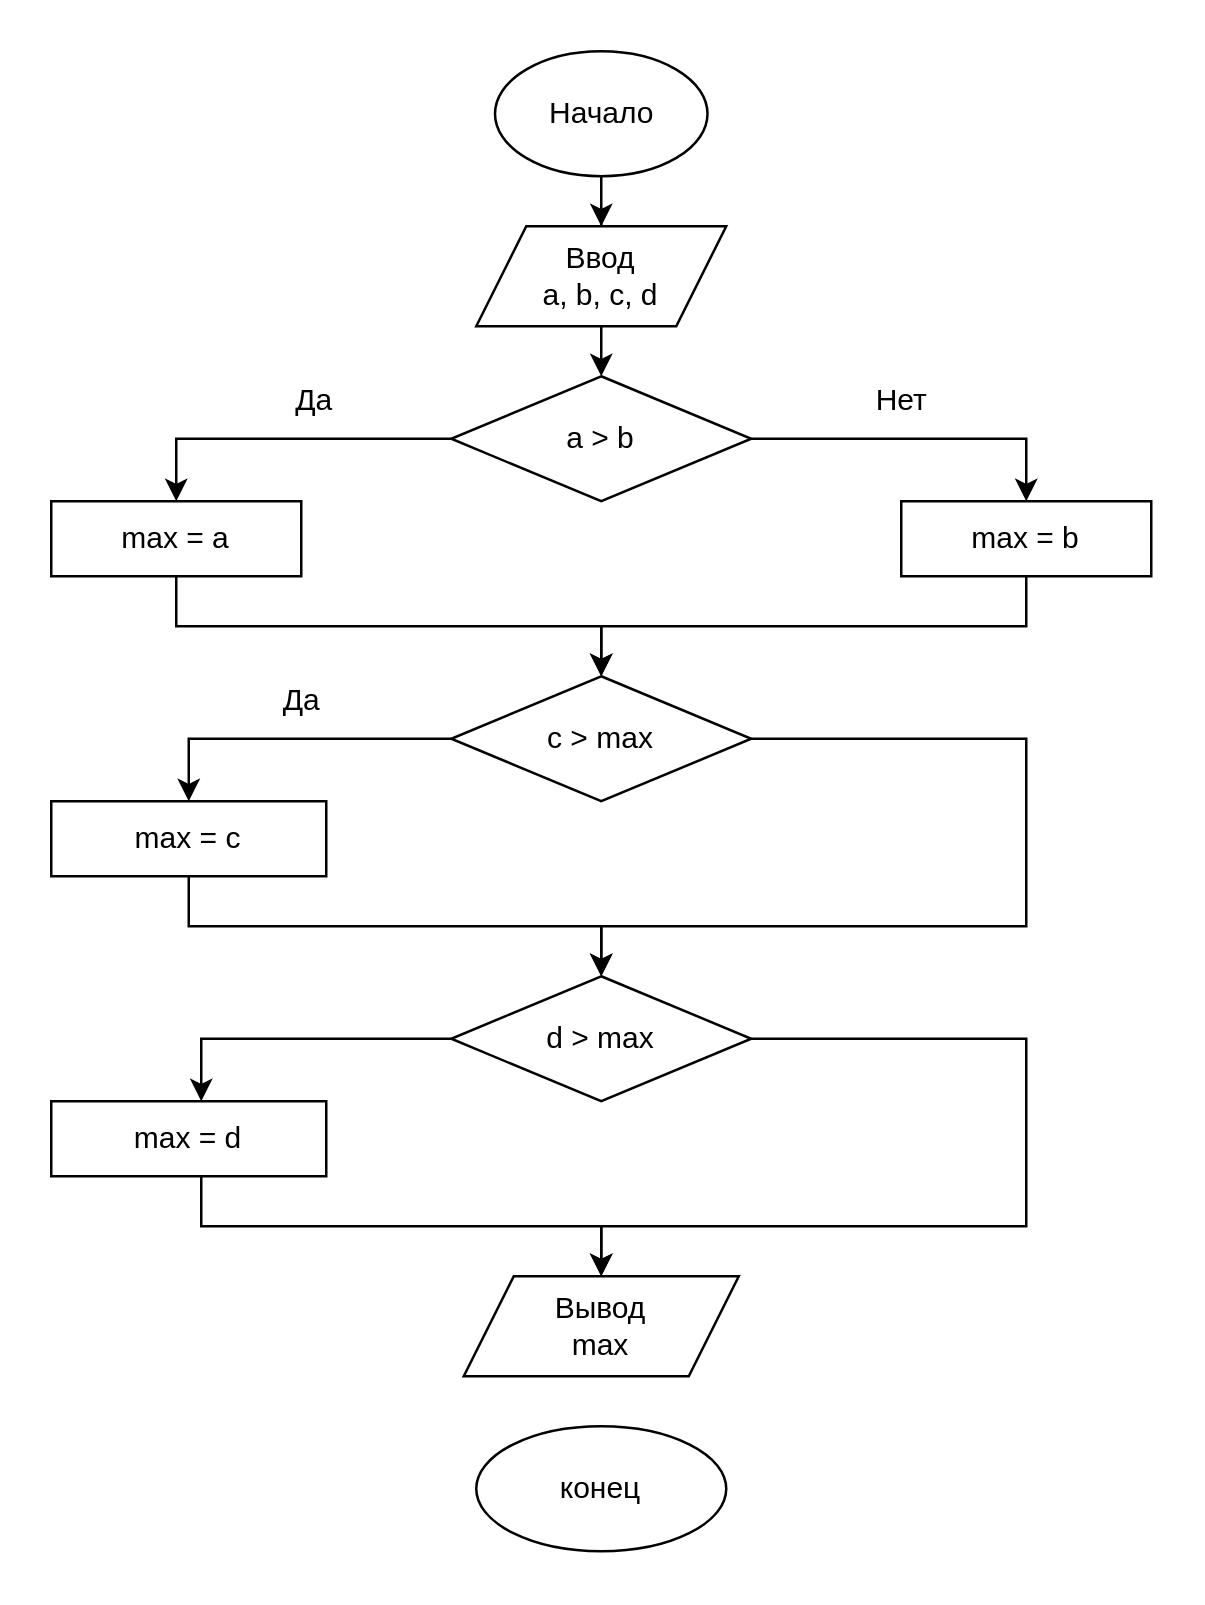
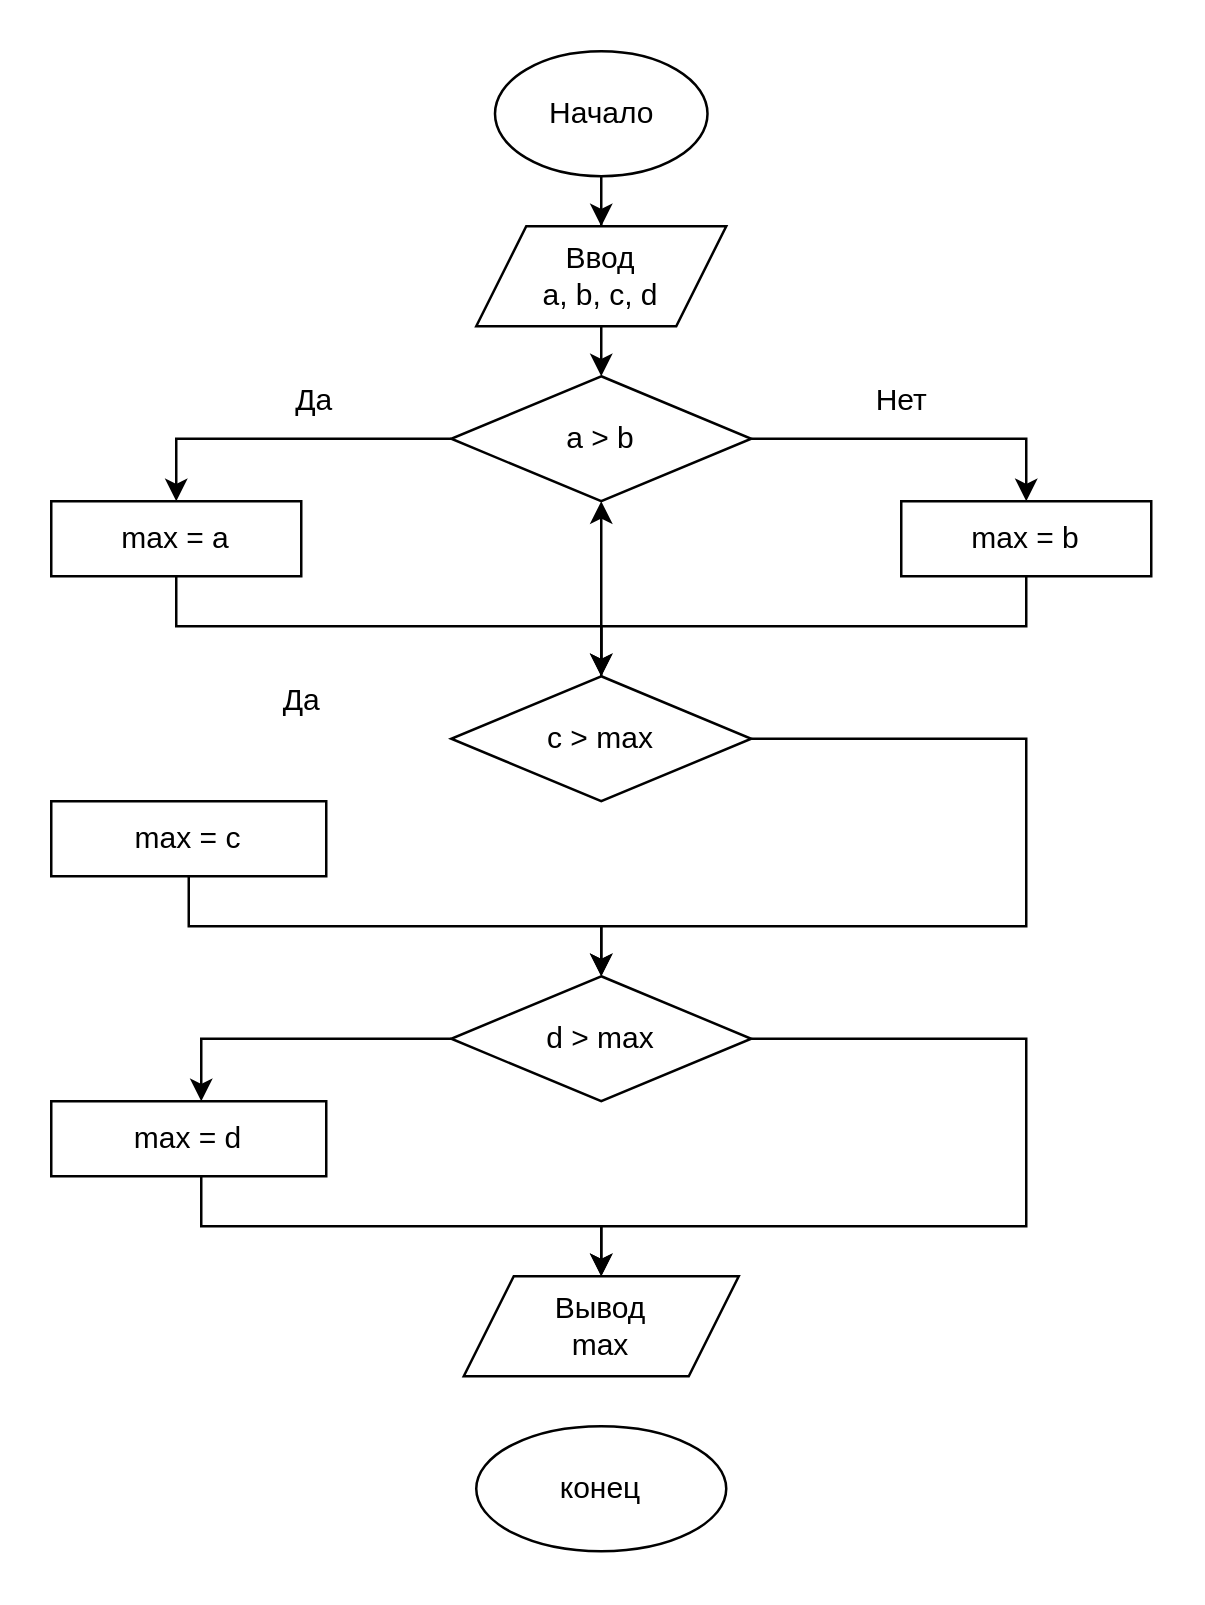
- <mxCell id="16" style="edgeStyle=orthogonalEdgeStyle;rounded=0;orthogonalLoop=1;jettySize=auto;html=1;entryX=0.5;entryY=0;entryDx=0;entryDy=0;" edge="1" parent="1" source="18" target="20"><mxGeometry relative="1" as="geometry" /></mxCell>
+ <mxCell id="16" style="edgeStyle=orthogonalEdgeStyle;rounded=0;orthogonalLoop=1;jettySize=auto;html=1;" edge="1" parent="1" source="18" target="7"><mxGeometry relative="1" as="geometry" /></mxCell>
